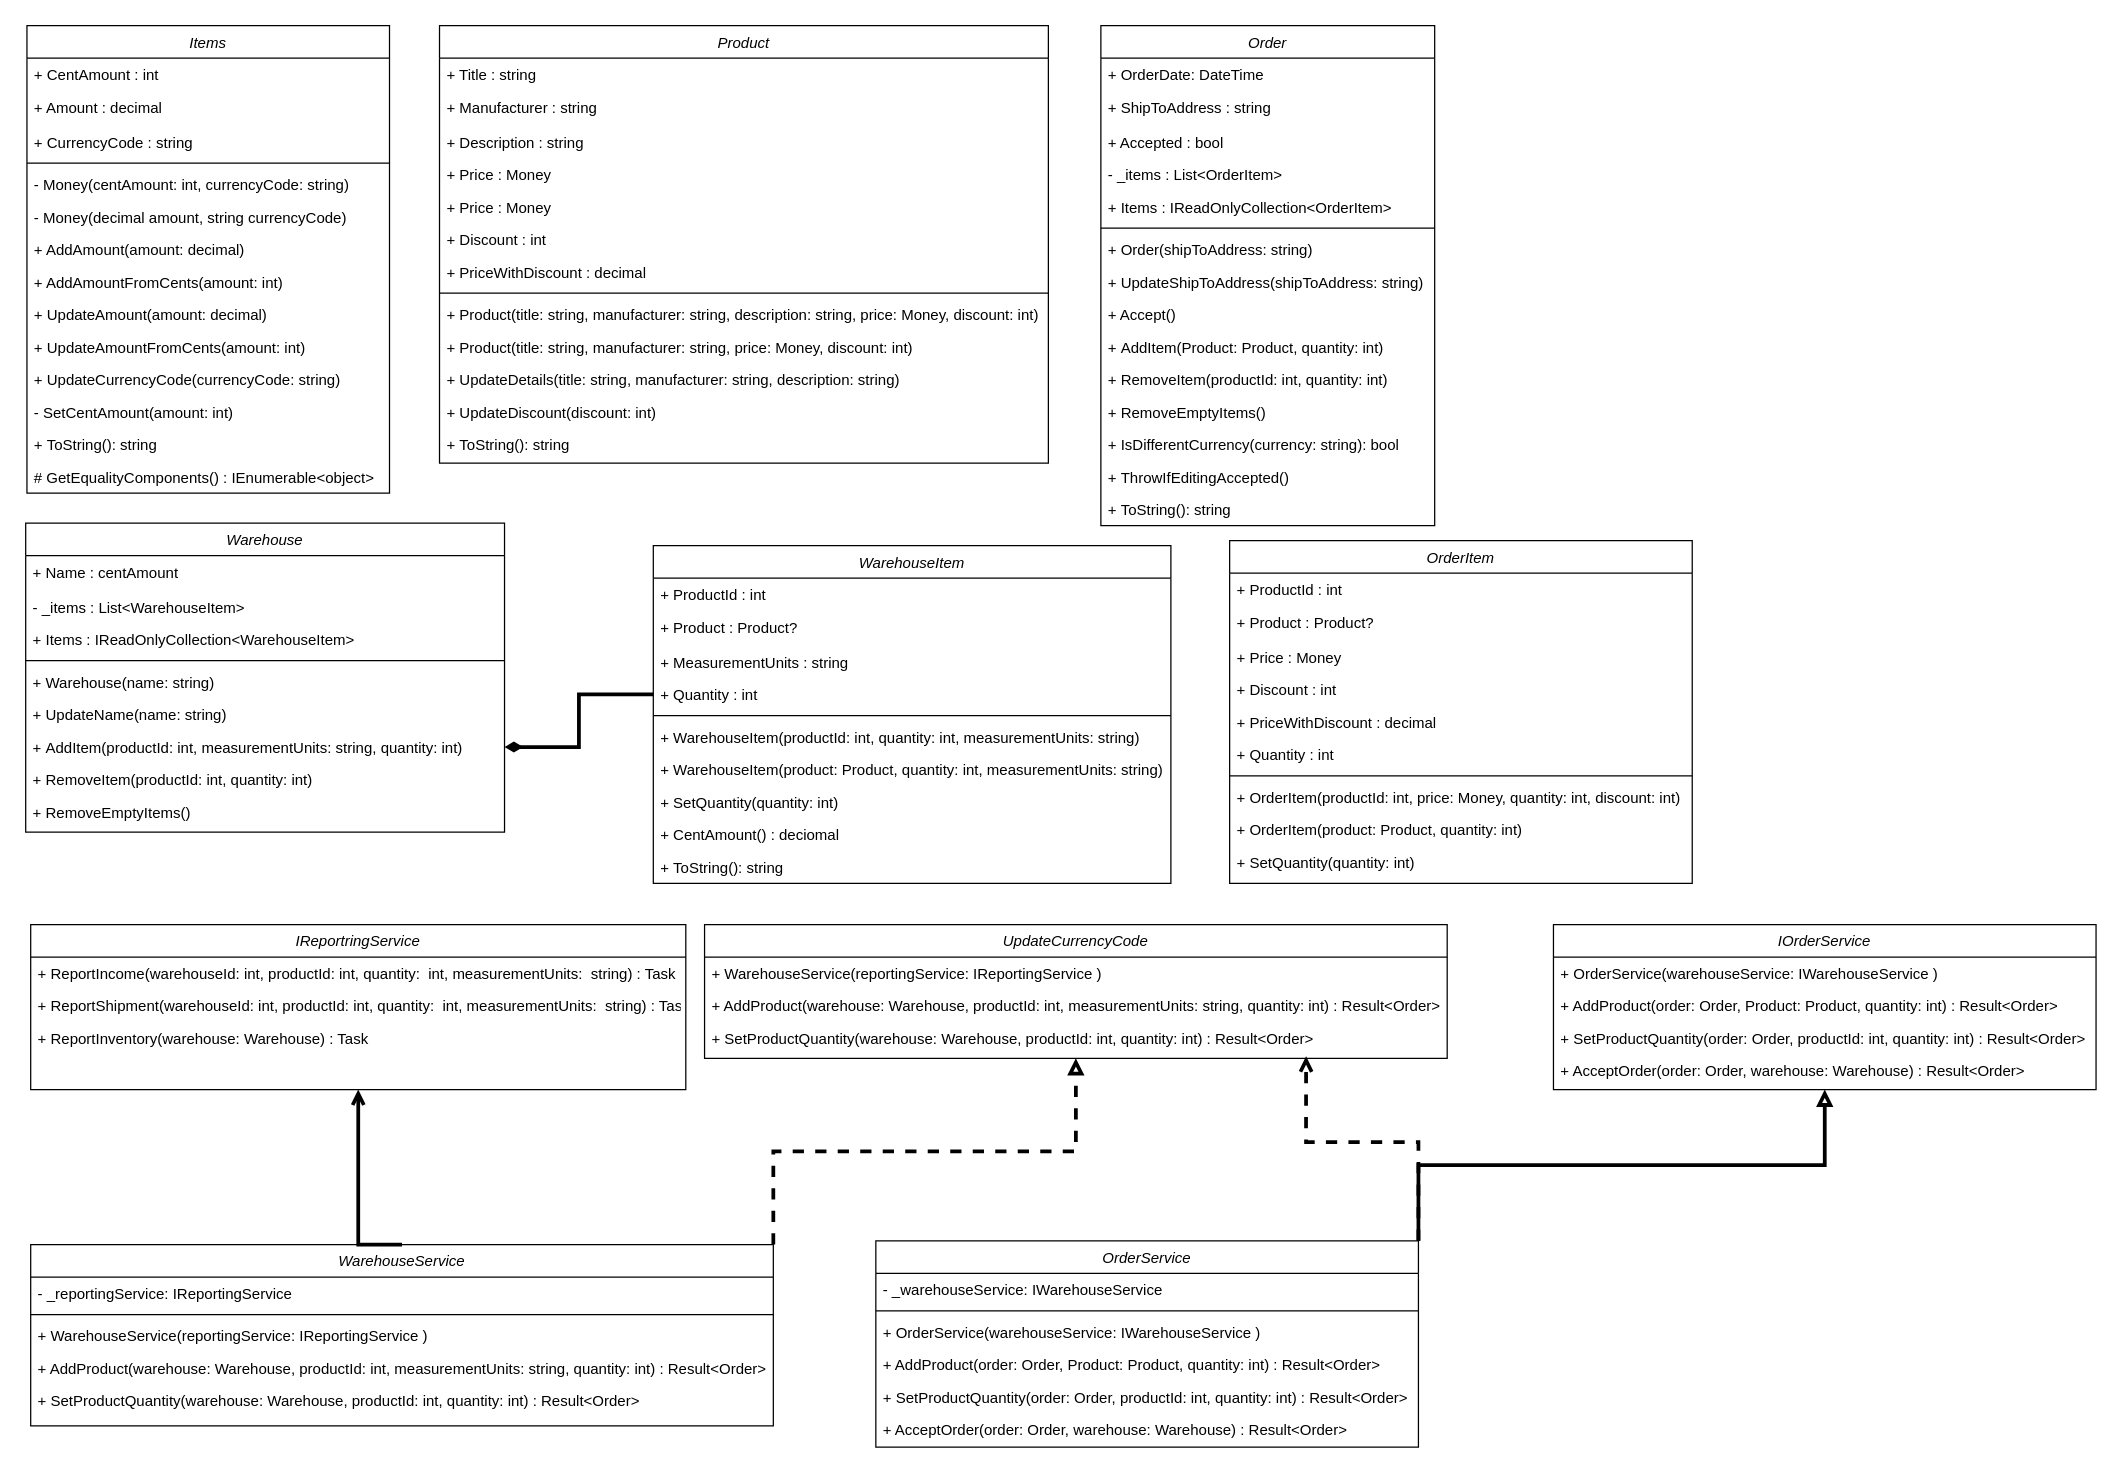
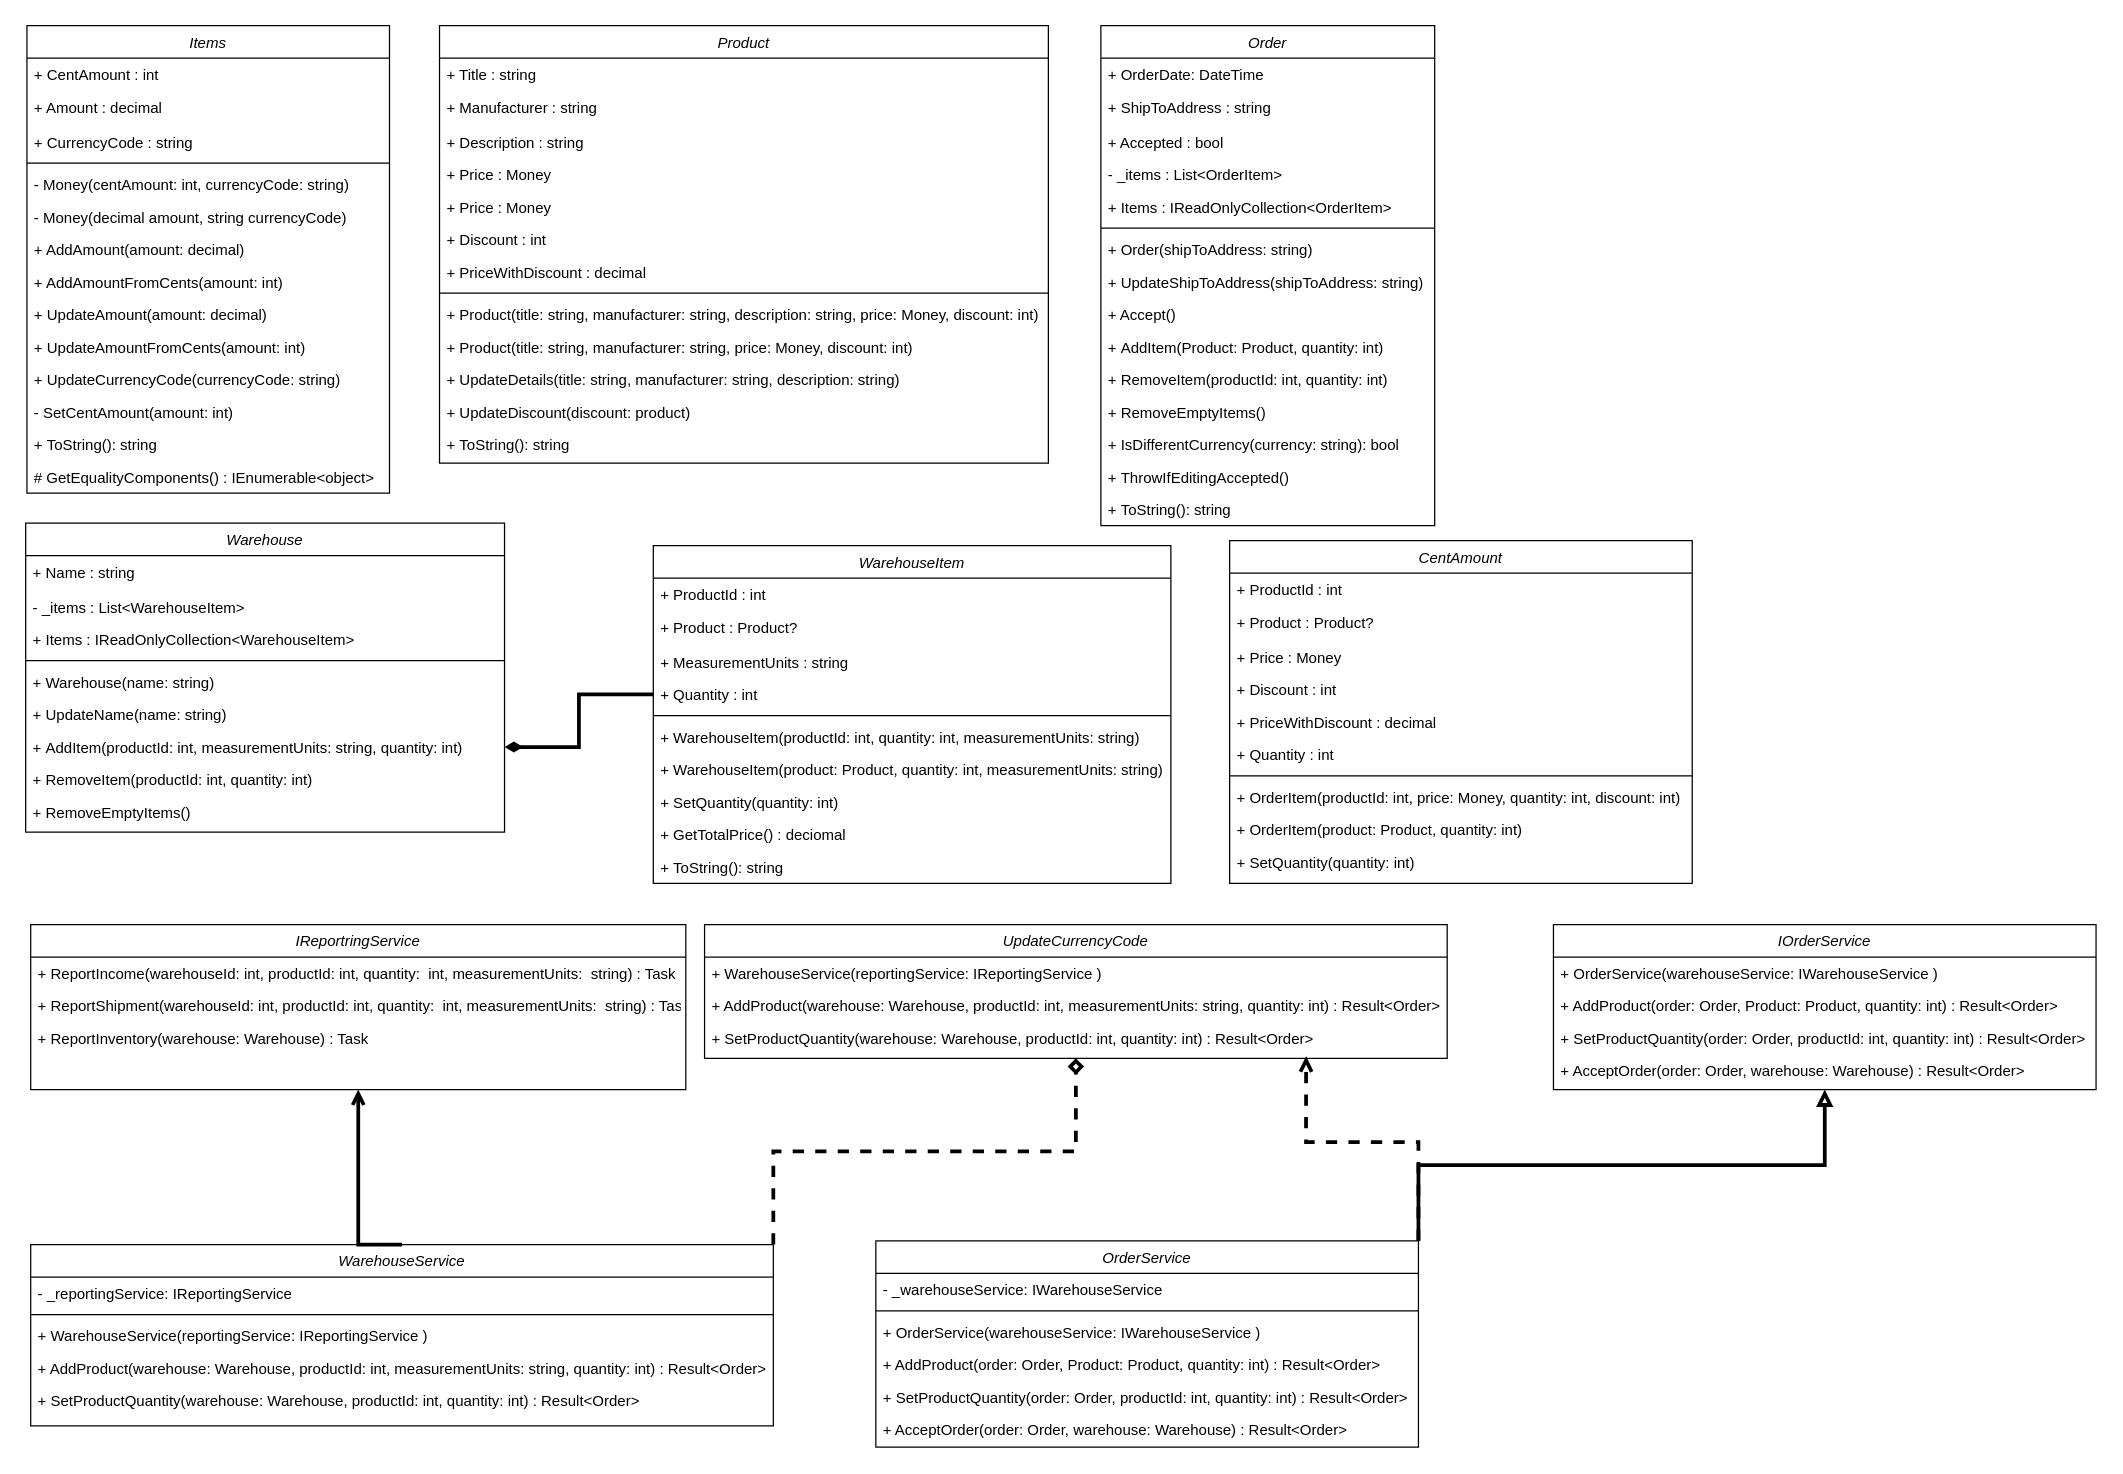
- <mxCell id="29" value="+ UpdateDiscount(discount: int)" style="text;align=left;verticalAlign=top;spacingLeft=4;spacingRight=4;overflow=hidden;rotatable=0;points=[[0,0.5],[1,0.5]];portConstraint=eastwest;" parent="17" vertex="1"><mxGeometry y="296" width="487" height="26" as="geometry" /></mxCell>
+ <mxCell id="29" value="+ UpdateDiscount(discount: product)" style="text;align=left;verticalAlign=top;spacingLeft=4;spacingRight=4;overflow=hidden;rotatable=0;points=[[0,0.5],[1,0.5]];portConstraint=eastwest;" parent="17" vertex="1"><mxGeometry y="296" width="487" height="26" as="geometry" /></mxCell>
- <mxCell id="47" value="OrderItem" style="swimlane;fontStyle=2;align=center;verticalAlign=top;childLayout=stackLayout;horizontal=1;startSize=26;horizontalStack=0;resizeParent=1;resizeLast=0;collapsible=1;marginBottom=0;rounded=0;shadow=0;strokeWidth=1;" parent="1" vertex="1"><mxGeometry x="983" y="432" width="370" height="274" as="geometry"><mxRectangle x="30" y="40" width="160" height="26" as="alternateBounds" /></mxGeometry></mxCell>
+ <mxCell id="47" value="CentAmount" style="swimlane;fontStyle=2;align=center;verticalAlign=top;childLayout=stackLayout;horizontal=1;startSize=26;horizontalStack=0;resizeParent=1;resizeLast=0;collapsible=1;marginBottom=0;rounded=0;shadow=0;strokeWidth=1;" parent="1" vertex="1"><mxGeometry x="983" y="432" width="370" height="274" as="geometry"><mxRectangle x="30" y="40" width="160" height="26" as="alternateBounds" /></mxGeometry></mxCell>
- <mxCell id="59" value="+ Name : centAmount" style="text;align=left;verticalAlign=top;spacingLeft=4;spacingRight=4;overflow=hidden;rotatable=0;points=[[0,0.5],[1,0.5]];portConstraint=eastwest;rounded=0;shadow=0;html=0;" parent="58" vertex="1"><mxGeometry y="26" width="383" height="28" as="geometry" /></mxCell>
+ <mxCell id="59" value="+ Name : string" style="text;align=left;verticalAlign=top;spacingLeft=4;spacingRight=4;overflow=hidden;rotatable=0;points=[[0,0.5],[1,0.5]];portConstraint=eastwest;rounded=0;shadow=0;html=0;" parent="58" vertex="1"><mxGeometry y="26" width="383" height="28" as="geometry" /></mxCell>
- <mxCell id="77" value="+ CentAmount() : deciomal" style="text;align=left;verticalAlign=top;spacingLeft=4;spacingRight=4;overflow=hidden;rotatable=0;points=[[0,0.5],[1,0.5]];portConstraint=eastwest;" parent="68" vertex="1"><mxGeometry y="218" width="414" height="26" as="geometry" /></mxCell>
+ <mxCell id="77" value="+ GetTotalPrice() : deciomal" style="text;align=left;verticalAlign=top;spacingLeft=4;spacingRight=4;overflow=hidden;rotatable=0;points=[[0,0.5],[1,0.5]];portConstraint=eastwest;" parent="68" vertex="1"><mxGeometry y="218" width="414" height="26" as="geometry" /></mxCell>
- <mxCell id="102" value="" style="edgeStyle=orthogonalEdgeStyle;rounded=0;orthogonalLoop=1;jettySize=auto;html=1;endArrow=block;endFill=0;dashed=1;strokeWidth=3;exitX=1;exitY=0;exitDx=0;exitDy=0;entryX=0.5;entryY=1;entryDx=0;entryDy=0;" parent="1" source="87" target="98" edge="1"><mxGeometry relative="1" as="geometry" /></mxCell>
+ <mxCell id="102" value="" style="edgeStyle=orthogonalEdgeStyle;rounded=0;orthogonalLoop=1;jettySize=auto;html=1;endArrow=diamond;endFill=0;dashed=1;strokeWidth=3;exitX=1;exitY=0;exitDx=0;exitDy=0;entryX=0.5;entryY=1;entryDx=0;entryDy=0;" parent="1" source="87" target="98" edge="1"><mxGeometry relative="1" as="geometry" /></mxCell>
